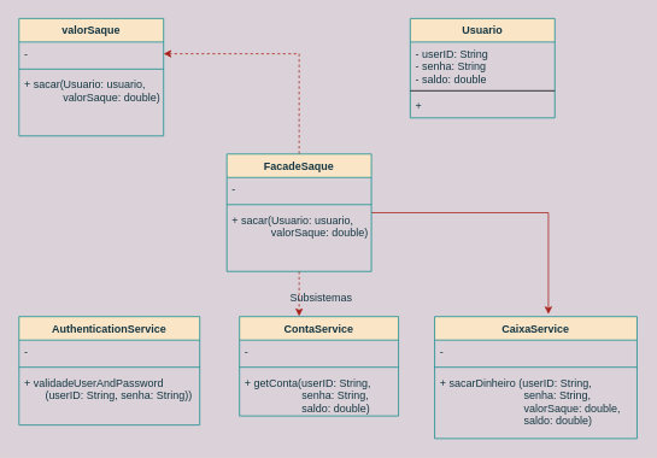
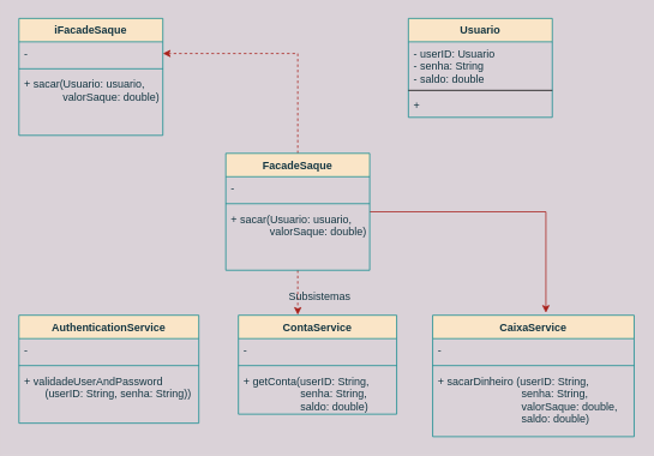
- <mxCell id="21" value="valorSaque" style="swimlane;fontStyle=1;align=center;verticalAlign=top;childLayout=stackLayout;horizontal=1;startSize=26;horizontalStack=0;resizeParent=1;resizeParentMax=0;resizeLast=0;collapsible=1;marginBottom=0;fillColor=#FAE5C7;strokeColor=#0F8B8D;fontColor=#143642;" vertex="1" parent="1"><mxGeometry x="20" y="20" width="160" height="130" as="geometry" /></mxCell>
+ <mxCell id="21" value="iFacadeSaque" style="swimlane;fontStyle=1;align=center;verticalAlign=top;childLayout=stackLayout;horizontal=1;startSize=26;horizontalStack=0;resizeParent=1;resizeParentMax=0;resizeLast=0;collapsible=1;marginBottom=0;fillColor=#FAE5C7;strokeColor=#0F8B8D;fontColor=#143642;" vertex="1" parent="1"><mxGeometry x="20" y="20" width="160" height="130" as="geometry" /></mxCell>
- <mxCell id="27" value="- userID: String&#10;- senha: String&#10;- saldo: double" style="text;strokeColor=none;fillColor=none;align=left;verticalAlign=top;spacingLeft=4;spacingRight=4;overflow=hidden;rotatable=0;points=[[0,0.5],[1,0.5]];portConstraint=eastwest;rounded=0;sketch=0;fontColor=#143642;" vertex="1" parent="26"><mxGeometry y="26" width="160" height="50" as="geometry" /></mxCell>
+ <mxCell id="27" value="- userID: Usuario&#10;- senha: String&#10;- saldo: double" style="text;strokeColor=none;fillColor=none;align=left;verticalAlign=top;spacingLeft=4;spacingRight=4;overflow=hidden;rotatable=0;points=[[0,0.5],[1,0.5]];portConstraint=eastwest;rounded=0;sketch=0;fontColor=#143642;" vertex="1" parent="26"><mxGeometry y="26" width="160" height="50" as="geometry" /></mxCell>
